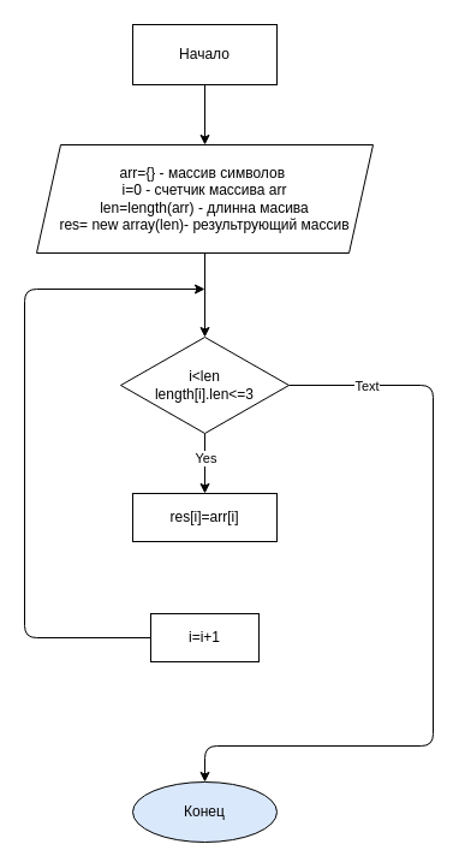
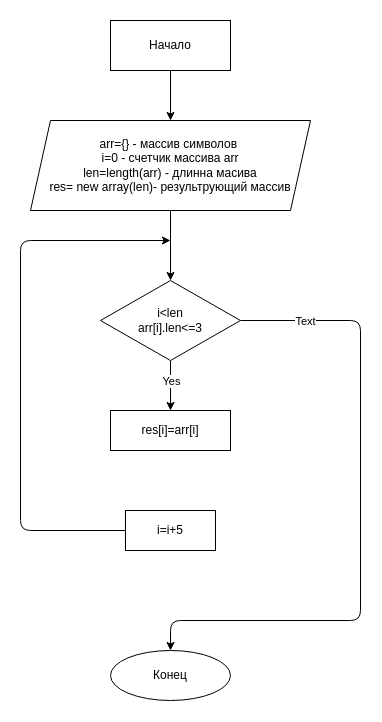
- <mxCell id="10" value="i&amp;lt;len&lt;br&gt;length[i].len&amp;lt;=3" style="rhombus;whiteSpace=wrap;html=1;" vertex="1" parent="1"><mxGeometry x="100" y="280" width="140" height="80" as="geometry" /></mxCell>
+ <mxCell id="10" value="i&amp;lt;len&lt;br&gt;arr[i].len&amp;lt;=3" style="rhombus;whiteSpace=wrap;html=1;" vertex="1" parent="1"><mxGeometry x="100" y="280" width="140" height="80" as="geometry" /></mxCell>
- <mxCell id="13" value="i=i+1" style="rounded=0;whiteSpace=wrap;html=1;" vertex="1" parent="1"><mxGeometry x="125" y="510" width="90" height="40" as="geometry" /></mxCell>
+ <mxCell id="13" value="i=i+5" style="rounded=0;whiteSpace=wrap;html=1;" vertex="1" parent="1"><mxGeometry x="125" y="510" width="90" height="40" as="geometry" /></mxCell>
- <mxCell id="14" value="Конец" style="ellipse;whiteSpace=wrap;html=1;fillColor=#dae8fc;" vertex="1" parent="1"><mxGeometry x="110" y="650" width="120" height="50" as="geometry" /></mxCell>
+ <mxCell id="14" value="Конец" style="ellipse;whiteSpace=wrap;html=1;" vertex="1" parent="1"><mxGeometry x="110" y="650" width="120" height="50" as="geometry" /></mxCell>
